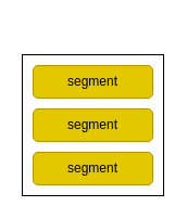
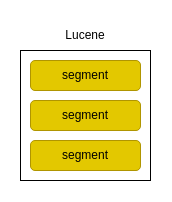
+ <mxCell id="6" value="Lucene" style="text;html=1;align=center;verticalAlign=middle;whiteSpace=wrap;rounded=0;" vertex="1" parent="1"><mxGeometry x="55" y="20" width="60" height="30" as="geometry" /></mxCell>
